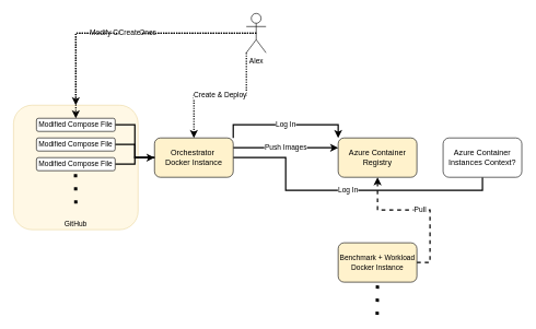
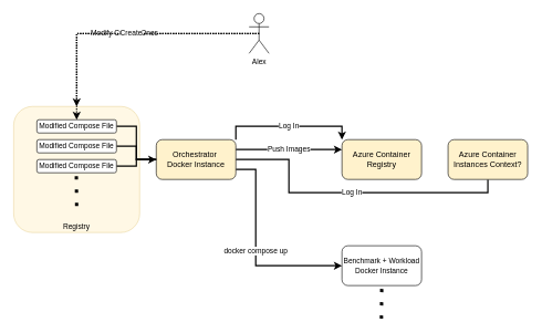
- <mxCell id="20" value="Create &amp;amp; Deploy" style="edgeStyle=orthogonalEdgeStyle;rounded=0;orthogonalLoop=1;jettySize=auto;html=1;exitX=0;exitY=1;exitDx=0;exitDy=0;exitPerimeter=0;entryX=0.5;entryY=0;entryDx=0;entryDy=0;fontSize=11;endArrow=classic;endFill=1;strokeWidth=2;dashed=1;dashPattern=1 1;" parent="1" source="21" target="7" edge="1"><mxGeometry relative="1" as="geometry" /></mxCell>
- <mxCell id="23" value="Azure Container Instances Context?" style="rounded=1;whiteSpace=wrap;html=1;" parent="1" vertex="1"><mxGeometry x="675" y="210" width="120" height="60" as="geometry" /></mxCell>
+ <mxCell id="23" value="Azure Container Instances Context?" style="rounded=1;whiteSpace=wrap;html=1;fillColor=#fff2cc;" parent="1" vertex="1"><mxGeometry x="675" y="210" width="120" height="60" as="geometry" /></mxCell>
- <mxCell id="8" value="Pull" style="edgeStyle=orthogonalEdgeStyle;rounded=0;orthogonalLoop=1;jettySize=auto;html=1;exitX=1;exitY=0.5;exitDx=0;exitDy=0;entryX=0.5;entryY=1;entryDx=0;entryDy=0;fontSize=11;endArrow=classic;endFill=1;strokeWidth=2;dashed=1;" parent="1" source="9" target="11" edge="1"><mxGeometry relative="1" as="geometry" /></mxCell>
- <mxCell id="6" value="GitHub" style="rounded=1;whiteSpace=wrap;html=1;fontSize=11;fillColor=#fff2cc;strokeColor=#d6b656;gradientColor=none;opacity=50;align=center;verticalAlign=bottom;" parent="1" vertex="1"><mxGeometry x="20" y="160" width="190" height="190" as="geometry" /></mxCell>
+ <mxCell id="6" value="Registry" style="rounded=1;whiteSpace=wrap;html=1;fontSize=11;fillColor=#fff2cc;strokeColor=#d6b656;gradientColor=none;opacity=50;align=center;verticalAlign=bottom;" parent="1" vertex="1"><mxGeometry x="20" y="160" width="190" height="190" as="geometry" /></mxCell>
+ <mxCell id="5" value="docker compose up" style="edgeStyle=orthogonalEdgeStyle;rounded=0;orthogonalLoop=1;jettySize=auto;html=1;exitX=1;exitY=0.75;exitDx=0;exitDy=0;entryX=0;entryY=0.5;entryDx=0;entryDy=0;fontSize=11;endArrow=classic;endFill=1;strokeWidth=2;" parent="1" source="7" target="9" edge="1"><mxGeometry relative="1" as="geometry"><Array as="points"><mxPoint x="385" y="255" /><mxPoint x="385" y="400" /></Array></mxGeometry></mxCell>
- <mxCell id="9" value="&lt;font style=&quot;font-size: 11px&quot;&gt;Benchmark + Workload&lt;br&gt;&lt;/font&gt;&lt;font style=&quot;font-size: 11px&quot;&gt;Docker Instance&lt;/font&gt;" style="rounded=1;whiteSpace=wrap;html=1;fillColor=#fff2cc;" parent="1" vertex="1"><mxGeometry x="515" y="370" width="120" height="60" as="geometry" /></mxCell>
+ <mxCell id="9" value="&lt;font style=&quot;font-size: 11px&quot;&gt;Benchmark + Workload&lt;br&gt;&lt;/font&gt;&lt;font style=&quot;font-size: 11px&quot;&gt;Docker Instance&lt;/font&gt;" style="rounded=1;whiteSpace=wrap;html=1;" parent="1" vertex="1"><mxGeometry x="515" y="370" width="120" height="60" as="geometry" /></mxCell>
